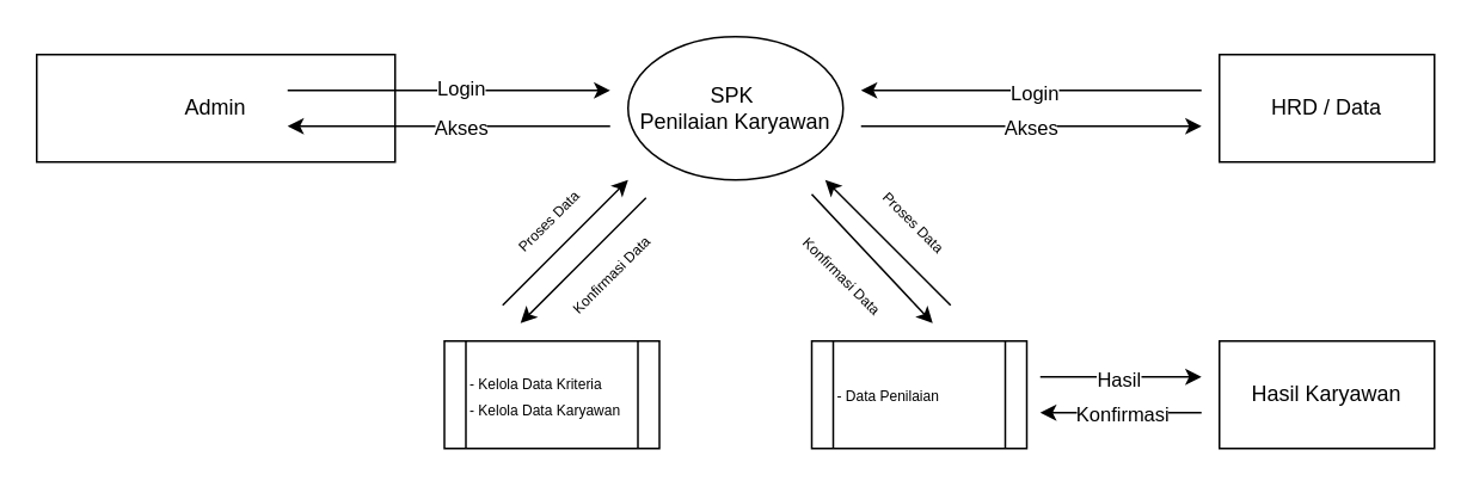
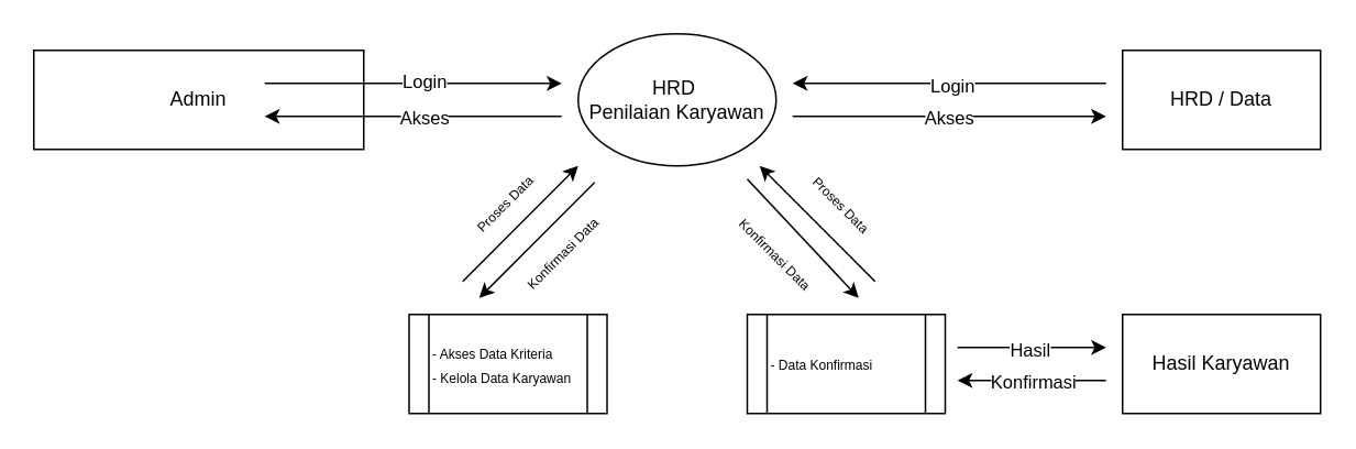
- <mxCell id="3" value="SPK&amp;nbsp;&lt;div&gt;Penilaian Karyawan&lt;/div&gt;" style="ellipse;whiteSpace=wrap;html=1;" vertex="1" parent="1"><mxGeometry x="350" y="20" width="120" height="80" as="geometry" /></mxCell>
+ <mxCell id="3" value="HRD&amp;nbsp;&lt;div&gt;Penilaian Karyawan&lt;/div&gt;" style="ellipse;whiteSpace=wrap;html=1;" vertex="1" parent="1"><mxGeometry x="350" y="20" width="120" height="80" as="geometry" /></mxCell>
- <mxCell id="13" value="&lt;font style=&quot;font-size: 8px;&quot;&gt;- Kelola Data Kriteria&lt;/font&gt;&lt;div style=&quot;&quot;&gt;&lt;font style=&quot;font-size: 8px;&quot;&gt;- Kelola Data Karyawan&lt;/font&gt;&lt;/div&gt;" style="shape=process;whiteSpace=wrap;html=1;backgroundOutline=1;align=left;" vertex="1" parent="1"><mxGeometry x="247.5" y="190" width="120" height="60" as="geometry" /></mxCell>
+ <mxCell id="13" value="&lt;font style=&quot;font-size: 8px;&quot;&gt;- Akses Data Kriteria&lt;/font&gt;&lt;div style=&quot;&quot;&gt;&lt;font style=&quot;font-size: 8px;&quot;&gt;- Kelola Data Karyawan&lt;/font&gt;&lt;/div&gt;" style="shape=process;whiteSpace=wrap;html=1;backgroundOutline=1;align=left;" vertex="1" parent="1"><mxGeometry x="247.5" y="190" width="120" height="60" as="geometry" /></mxCell>
- <mxCell id="14" value="&lt;span style=&quot;font-size: 8px;&quot;&gt;- Data Penilaian&lt;/span&gt;" style="shape=process;whiteSpace=wrap;html=1;backgroundOutline=1;align=left;" vertex="1" parent="1"><mxGeometry x="452.5" y="190" width="120" height="60" as="geometry" /></mxCell>
+ <mxCell id="14" value="&lt;span style=&quot;font-size: 8px;&quot;&gt;- Data Konfirmasi&lt;/span&gt;" style="shape=process;whiteSpace=wrap;html=1;backgroundOutline=1;align=left;" vertex="1" parent="1"><mxGeometry x="452.5" y="190" width="120" height="60" as="geometry" /></mxCell>
